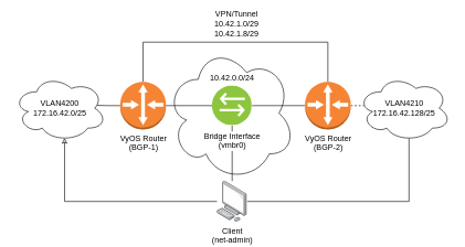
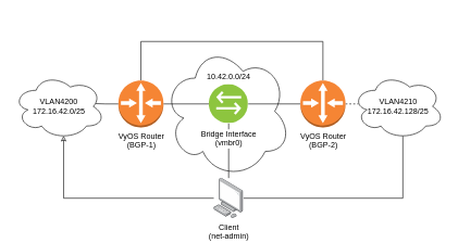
- <mxCell id="18" value="VPN/Tunnel&lt;br&gt;10.42.1.0/29&lt;br&gt;10.42.1.8/29" style="text;html=1;strokeColor=none;fillColor=none;align=center;verticalAlign=middle;whiteSpace=wrap;rounded=0;labelBackgroundColor=#FFFFFF;" vertex="1" parent="1"><mxGeometry x="327.2" y="20" width="60" height="30" as="geometry" /></mxCell>
